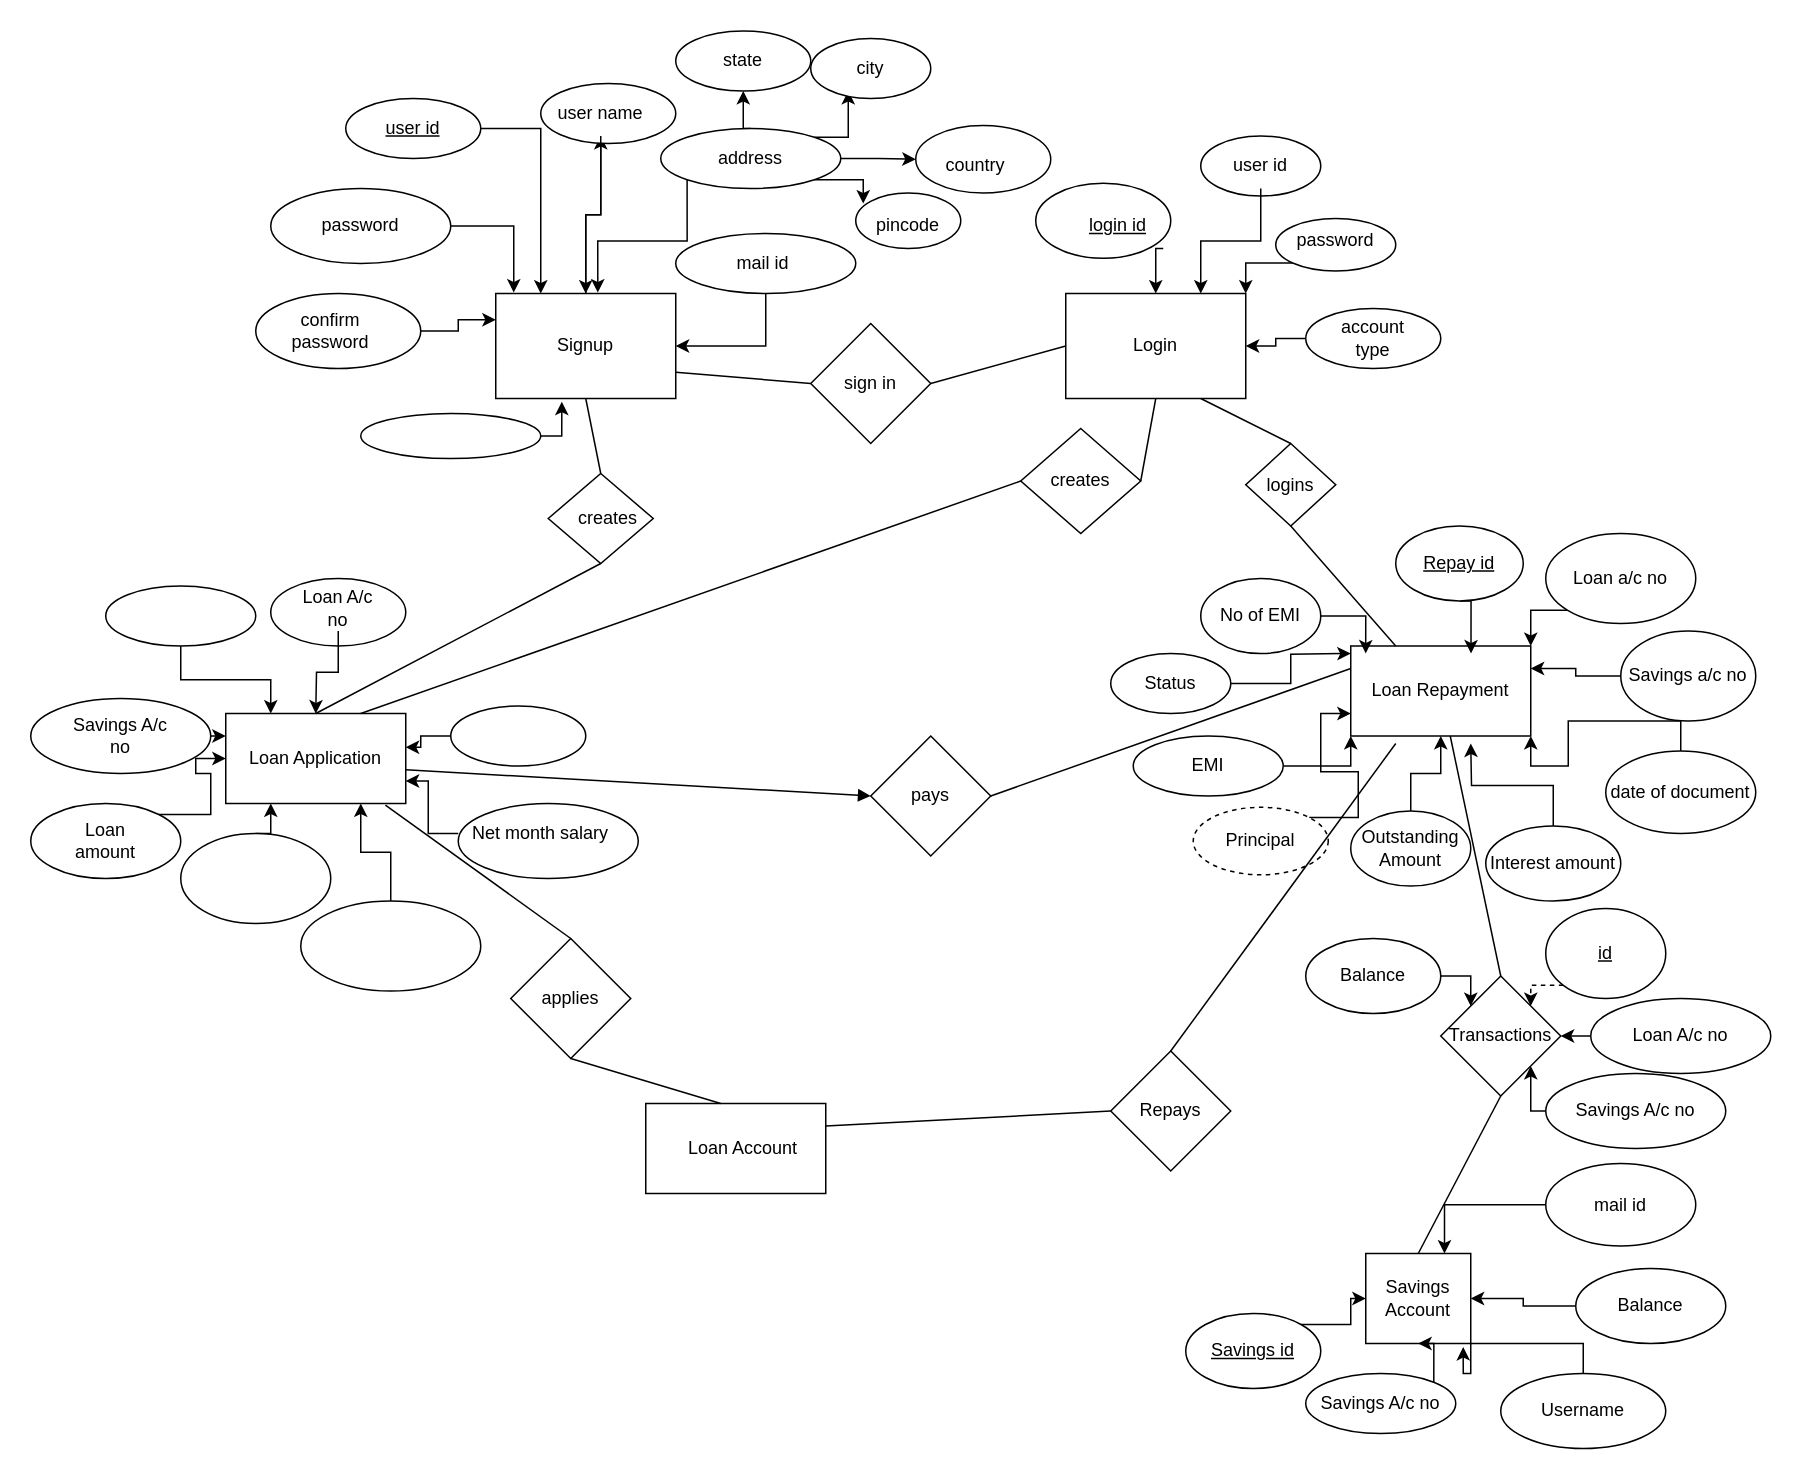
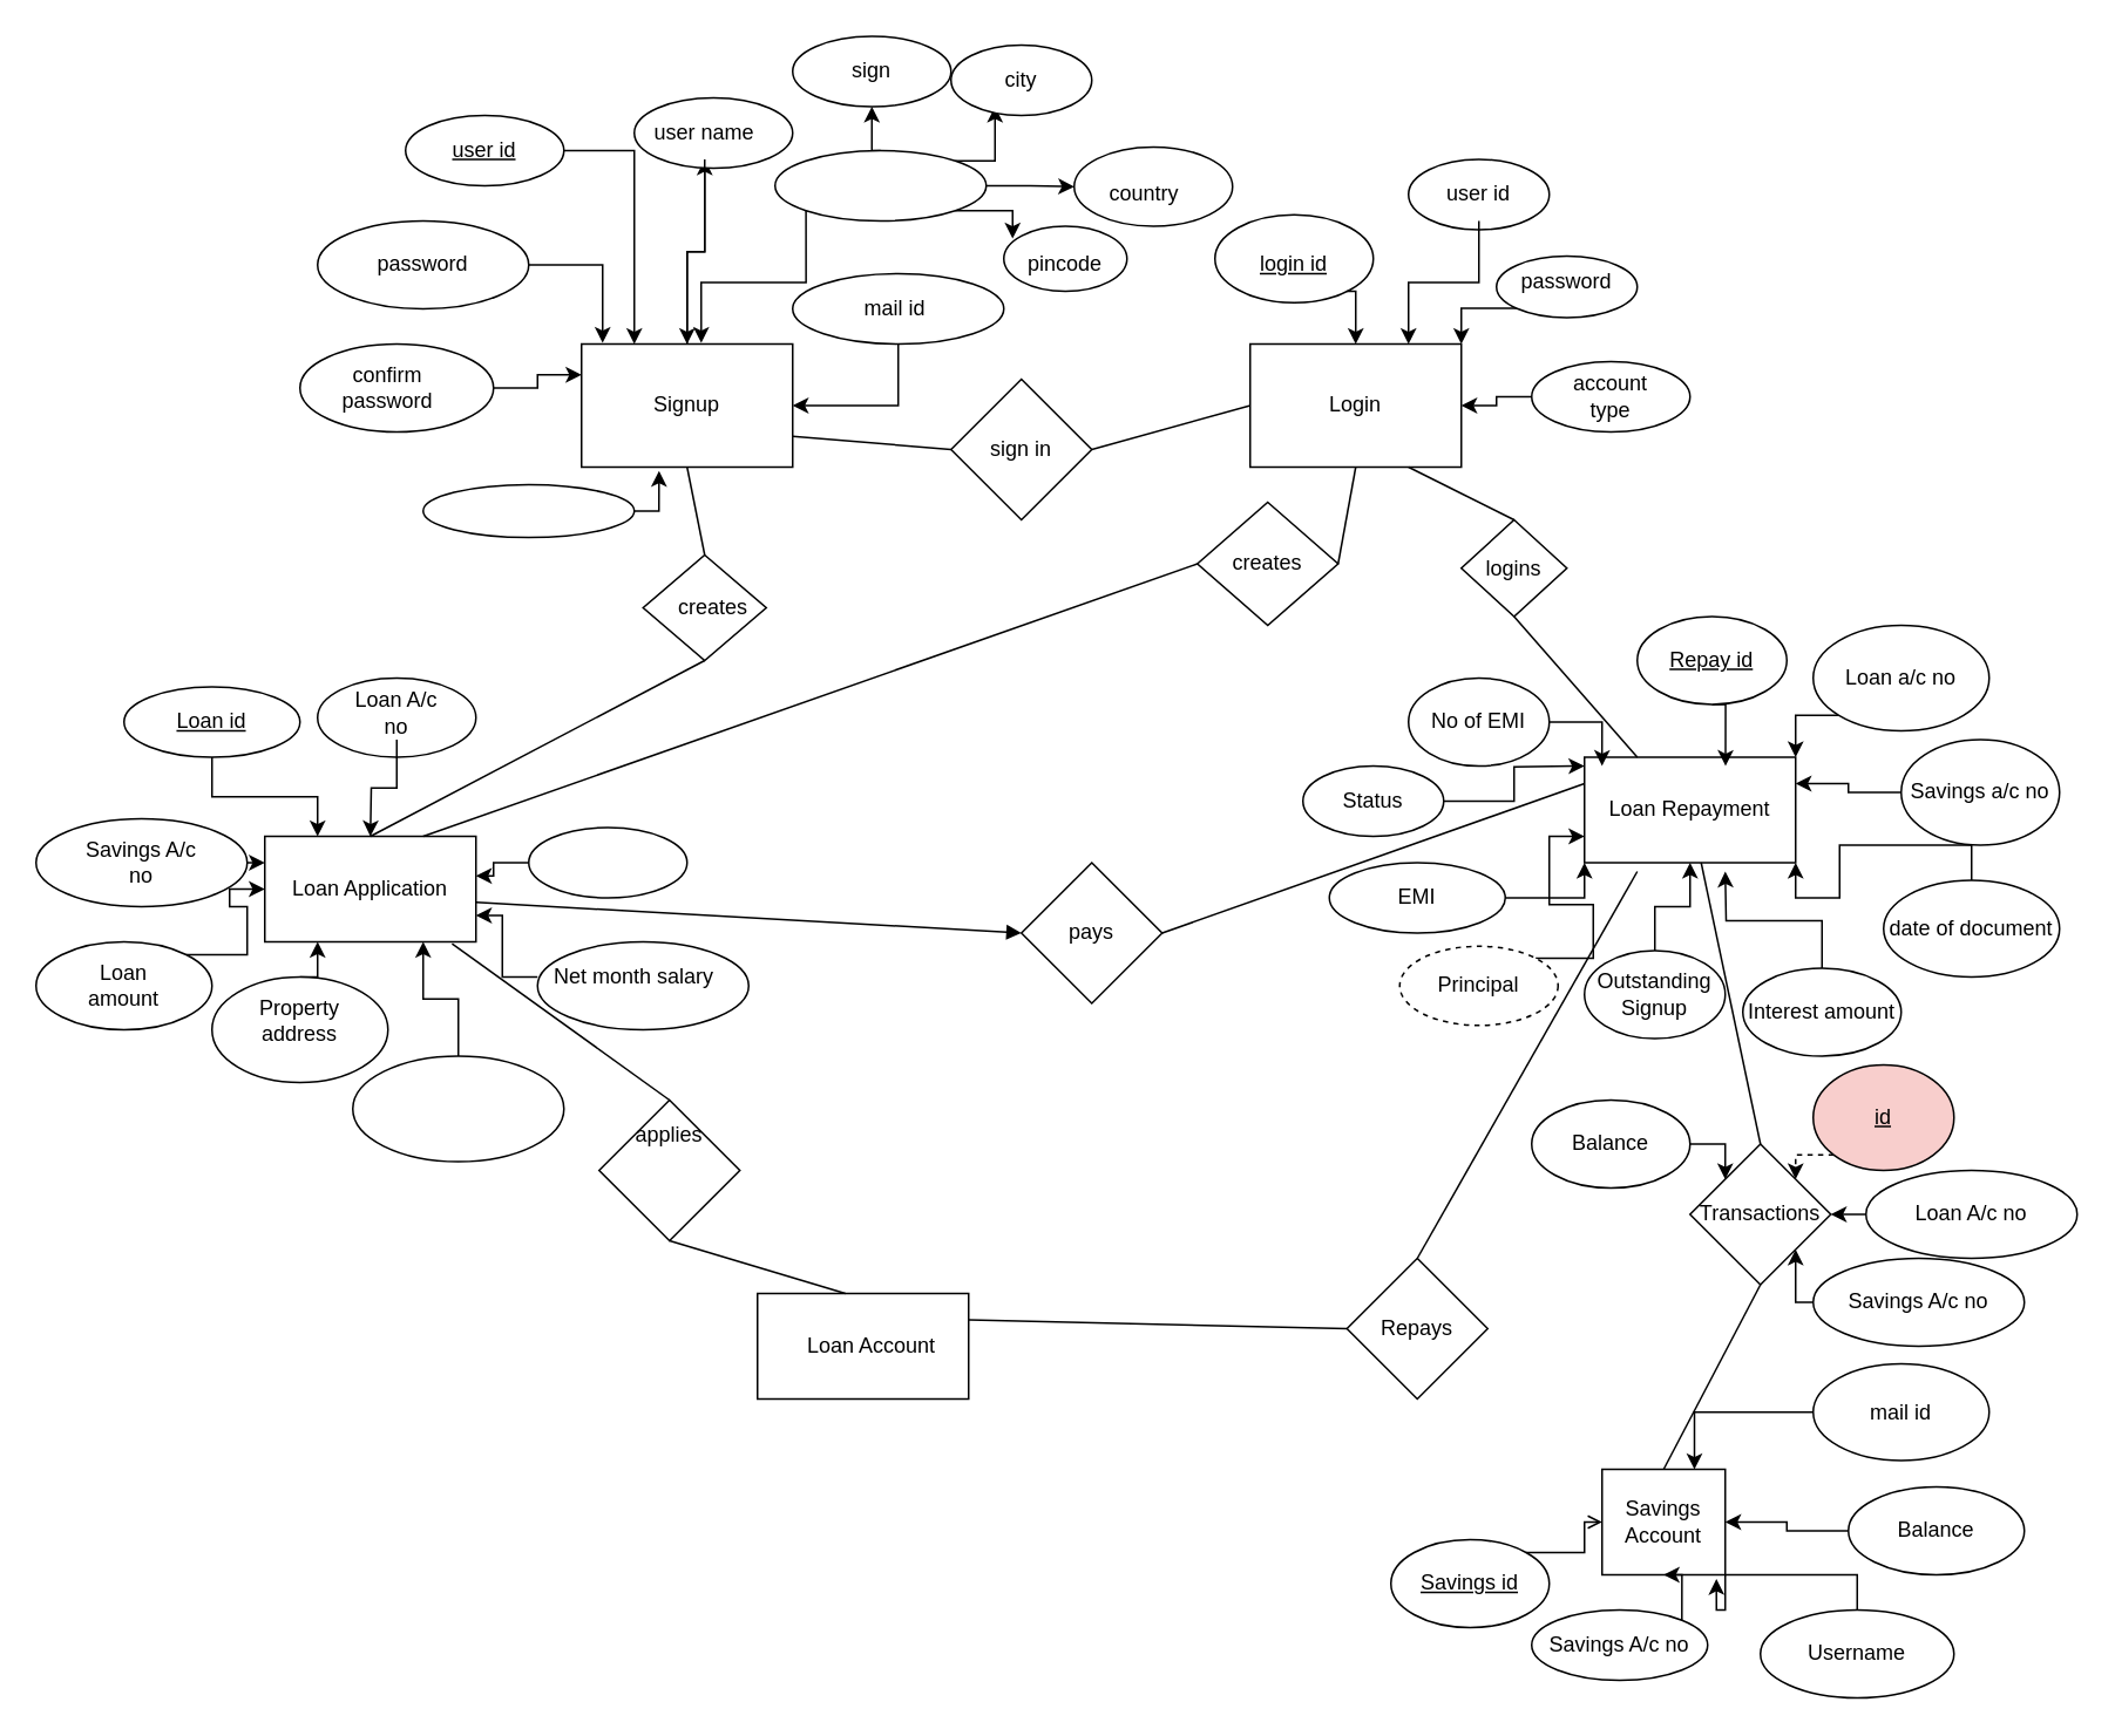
- <mxCell id="39" value="state" style="ellipse;whiteSpace=wrap;html=1;" vertex="1" parent="1"><mxGeometry x="450" y="20" width="90" height="40" as="geometry" /></mxCell>
+ <mxCell id="39" value="sign" style="ellipse;whiteSpace=wrap;html=1;" vertex="1" parent="1"><mxGeometry x="450" y="20" width="90" height="40" as="geometry" /></mxCell>
- <mxCell id="38" value="address" style="text;html=1;strokeColor=none;fillColor=none;align=center;verticalAlign=middle;whiteSpace=wrap;rounded=0;" vertex="1" parent="1"><mxGeometry x="470" y="90" width="60" height="30" as="geometry" /></mxCell>
- <mxCell id="91" value="&lt;u&gt;login id&lt;/u&gt;" style="text;html=1;strokeColor=none;fillColor=none;align=center;verticalAlign=middle;whiteSpace=wrap;rounded=0;" vertex="1" parent="1"><mxGeometry x="715" y="135" width="60" height="30" as="geometry" /></mxCell>
+ <mxCell id="91" value="&lt;u&gt;login id&lt;/u&gt;" style="text;html=1;strokeColor=none;fillColor=none;align=center;verticalAlign=middle;whiteSpace=wrap;rounded=0;" vertex="1" parent="1"><mxGeometry x="705" y="135" width="60" height="30" as="geometry" /></mxCell>
+ <mxCell id="63" value="&lt;u&gt;Loan id&lt;/u&gt;" style="text;html=1;strokeColor=none;fillColor=none;align=center;verticalAlign=middle;whiteSpace=wrap;rounded=0;" vertex="1" parent="1"><mxGeometry x="90" y="395" width="60" height="30" as="geometry" /></mxCell>
- <mxCell id="121" value="Outstanding Amount" style="ellipse;whiteSpace=wrap;html=1;shadow=0;" vertex="1" parent="1"><mxGeometry x="900" y="540" width="80" height="50" as="geometry" /></mxCell>
+ <mxCell id="121" value="Outstanding Signup" style="ellipse;whiteSpace=wrap;html=1;shadow=0;" vertex="1" parent="1"><mxGeometry x="900" y="540" width="80" height="50" as="geometry" /></mxCell>
+ <mxCell id="72" value="Property address" style="text;html=1;strokeColor=none;fillColor=none;align=center;verticalAlign=middle;whiteSpace=wrap;rounded=0;" vertex="1" parent="1"><mxGeometry x="140" y="565" width="60" height="30" as="geometry" /></mxCell>
- <mxCell id="140" value="&lt;u&gt;id&lt;/u&gt;" style="ellipse;whiteSpace=wrap;html=1;shadow=0;" vertex="1" parent="1"><mxGeometry x="1030" y="605" width="80" height="60" as="geometry" /></mxCell>
+ <mxCell id="140" value="&lt;u&gt;id&lt;/u&gt;" style="ellipse;whiteSpace=wrap;html=1;shadow=0;fillColor=#f8cecc;" vertex="1" parent="1"><mxGeometry x="1030" y="605" width="80" height="60" as="geometry" /></mxCell>
- <mxCell id="81" value="applies" style="text;html=1;strokeColor=none;fillColor=none;align=center;verticalAlign=middle;whiteSpace=wrap;rounded=0;" vertex="1" parent="1"><mxGeometry x="350" y="650" width="60" height="30" as="geometry" /></mxCell>
+ <mxCell id="81" value="applies" style="text;html=1;strokeColor=none;fillColor=none;align=center;verticalAlign=middle;whiteSpace=wrap;rounded=0;" vertex="1" parent="1"><mxGeometry x="350" y="630" width="60" height="30" as="geometry" /></mxCell>
- <mxCell id="125" value="Repays" style="rhombus;whiteSpace=wrap;html=1;shadow=0;" vertex="1" parent="1"><mxGeometry x="740" y="700" width="80" height="80" as="geometry" /></mxCell>
+ <mxCell id="125" value="Repays" style="rhombus;whiteSpace=wrap;html=1;shadow=0;" vertex="1" parent="1"><mxGeometry x="765" y="715" width="80" height="80" as="geometry" /></mxCell>
- <mxCell id="128" style="edgeStyle=orthogonalEdgeStyle;rounded=0;orthogonalLoop=1;jettySize=auto;html=1;exitX=1;exitY=0;exitDx=0;exitDy=0;entryX=0;entryY=0.5;entryDx=0;entryDy=0;" edge="1" parent="1" source="129" target="6"><mxGeometry relative="1" as="geometry" /></mxCell>
+ <mxCell id="128" style="edgeStyle=orthogonalEdgeStyle;rounded=0;orthogonalLoop=1;jettySize=auto;html=1;exitX=1;exitY=0;exitDx=0;exitDy=0;entryX=0;entryY=0.5;entryDx=0;entryDy=0;endArrow=open;" edge="1" parent="1" source="129" target="6"><mxGeometry relative="1" as="geometry" /></mxCell>
